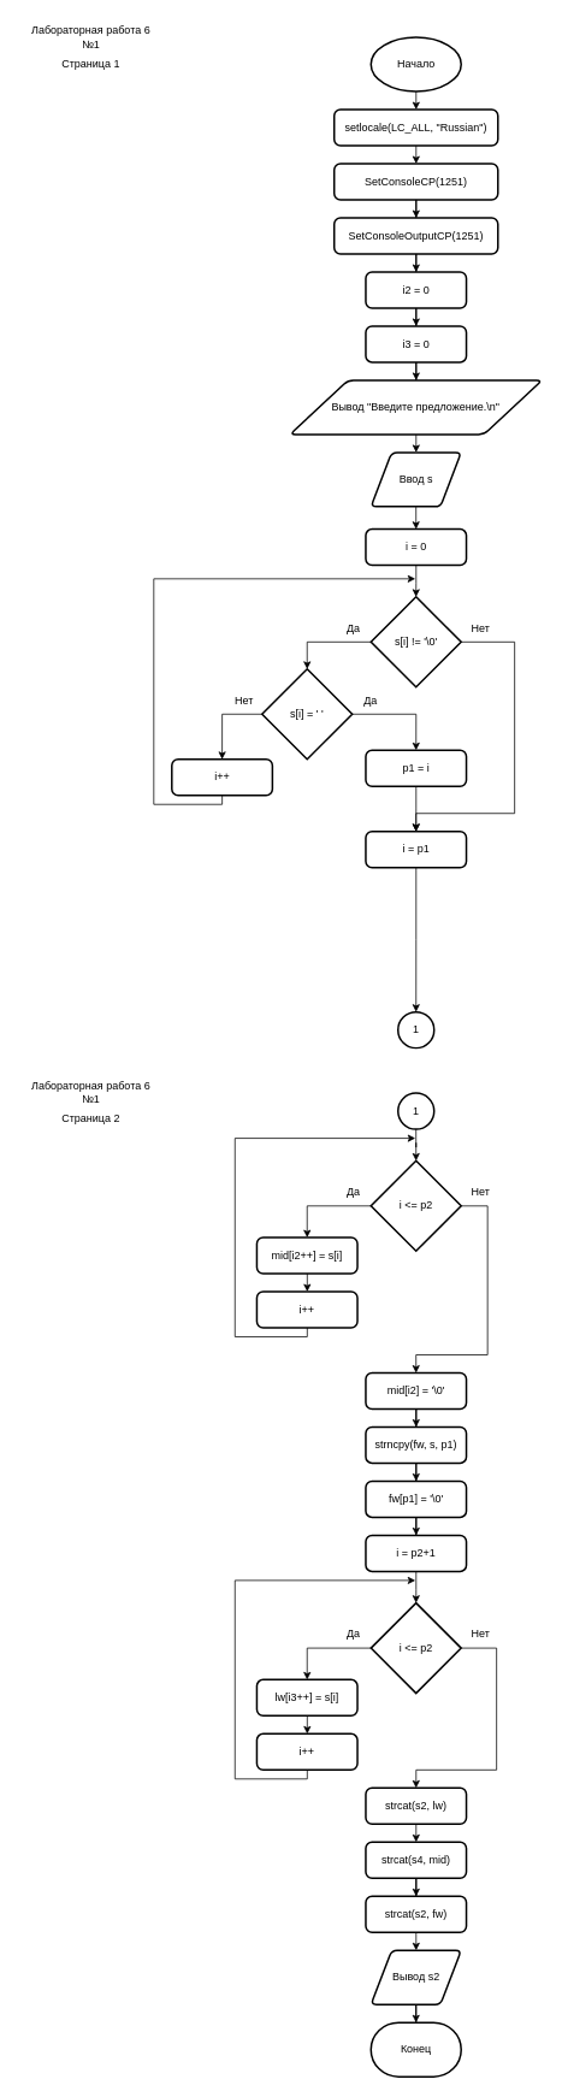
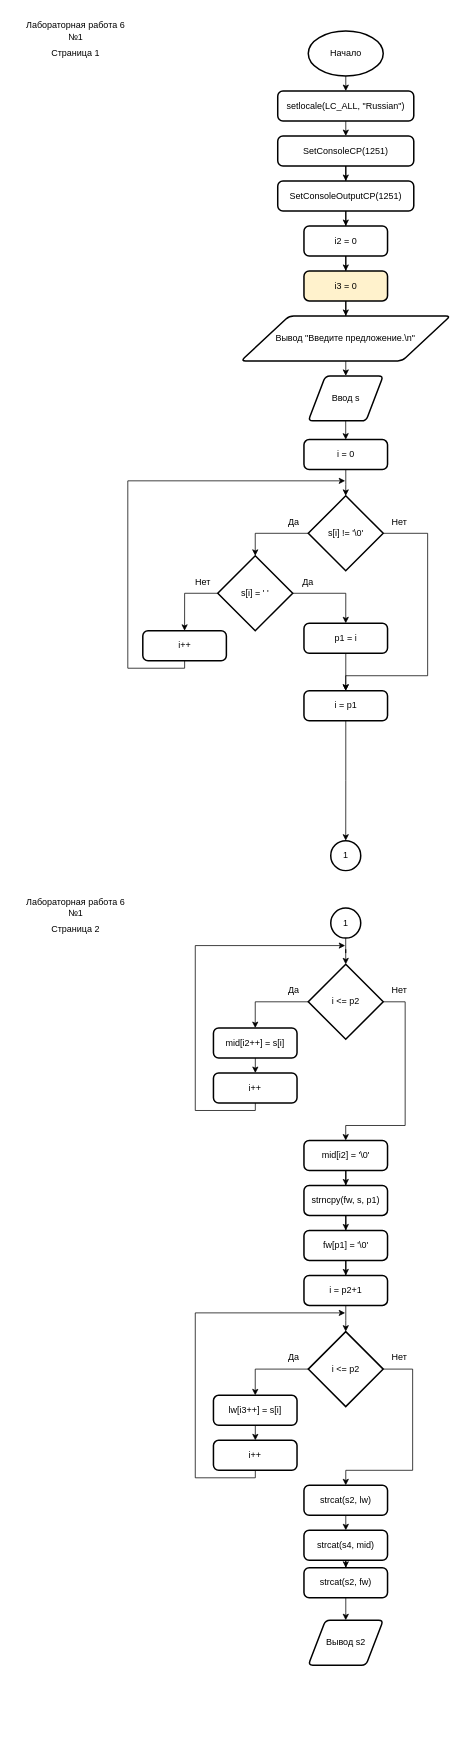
- <mxCell id="13" value="i3 = 0" style="rounded=1;whiteSpace=wrap;html=1;absoluteArcSize=1;arcSize=14;strokeWidth=2;fontSize=12;" parent="1" vertex="1"><mxGeometry x="405" y="360" width="111.5" height="40" as="geometry" /></mxCell>
+ <mxCell id="13" value="i3 = 0" style="rounded=1;whiteSpace=wrap;html=1;absoluteArcSize=1;arcSize=14;strokeWidth=2;fontSize=12;fillColor=#fff2cc;" parent="1" vertex="1"><mxGeometry x="405" y="360" width="111.5" height="40" as="geometry" /></mxCell>
- <mxCell id="70" value="strcat(s2, fw)" style="rounded=1;whiteSpace=wrap;html=1;absoluteArcSize=1;arcSize=14;strokeWidth=2;fontSize=12;" parent="1" vertex="1"><mxGeometry x="405" y="2100" width="111.5" height="40" as="geometry" /></mxCell>
+ <mxCell id="70" value="strcat(s2, fw)" style="rounded=1;whiteSpace=wrap;html=1;absoluteArcSize=1;arcSize=14;strokeWidth=2;fontSize=12;" parent="1" vertex="1"><mxGeometry x="405" y="2090" width="111.5" height="40" as="geometry" /></mxCell>
- <mxCell id="71" value="" style="edgeStyle=orthogonalEdgeStyle;rounded=0;orthogonalLoop=1;jettySize=auto;html=1;" parent="1" source="72" target="73" edge="1"><mxGeometry relative="1" as="geometry" /></mxCell>
- <mxCell id="73" value="Конец" style="strokeWidth=2;html=1;shape=mxgraph.flowchart.terminator;whiteSpace=wrap;" parent="1" vertex="1"><mxGeometry x="410.74" y="2240" width="100" height="60" as="geometry" /></mxCell>
